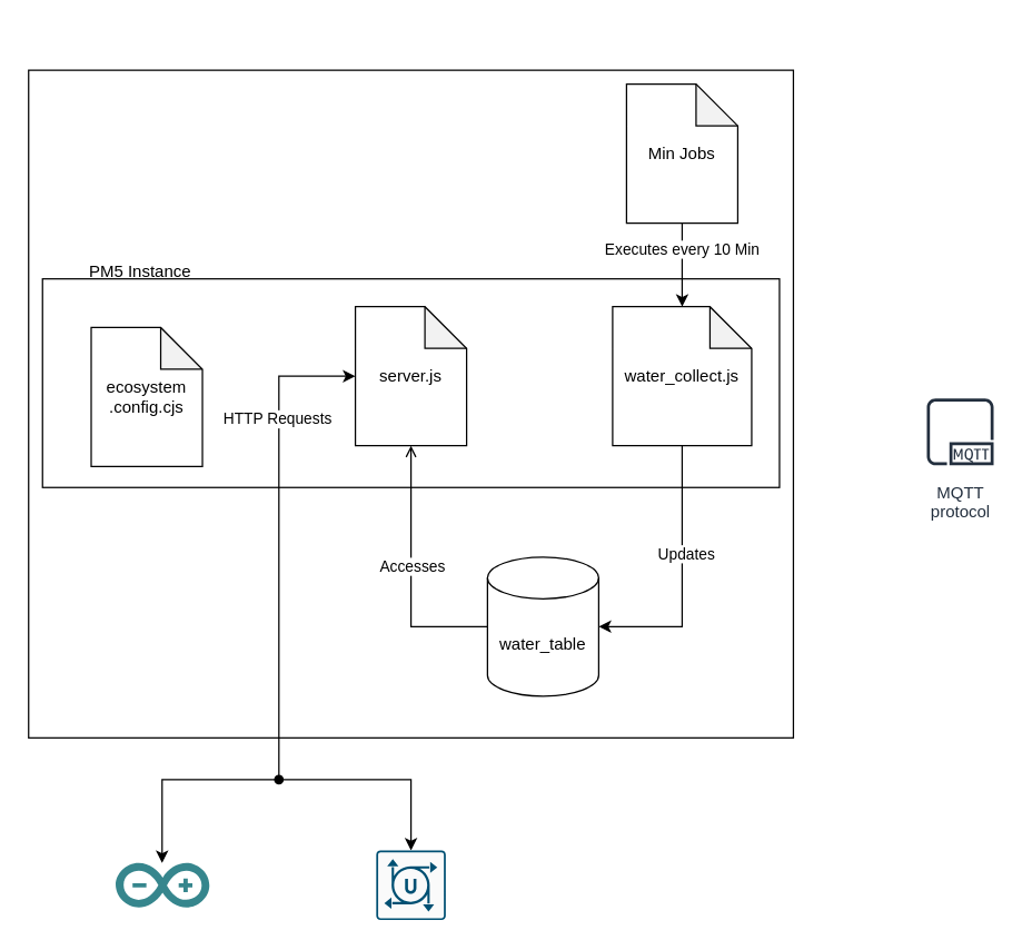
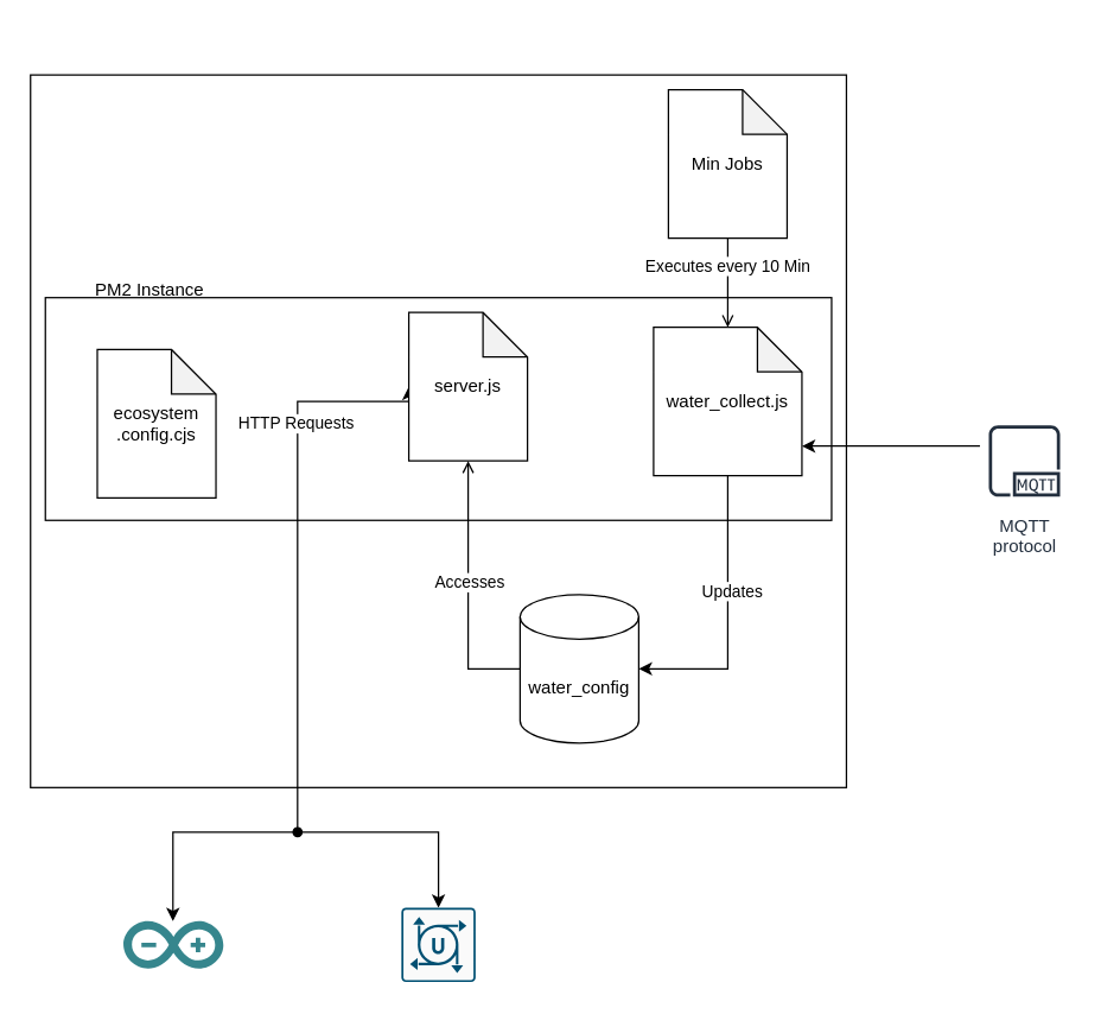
- <mxCell id="13" value="PM5 Instance" style="text;html=1;align=center;verticalAlign=middle;resizable=0;points=[];autosize=1;strokeColor=none;fillColor=none;" vertex="1" parent="1"><mxGeometry x="50" y="180" width="100" height="30" as="geometry" /></mxCell>
+ <mxCell id="13" value="PM2 Instance" style="text;html=1;align=center;verticalAlign=middle;resizable=0;points=[];autosize=1;strokeColor=none;fillColor=none;" vertex="1" parent="1"><mxGeometry x="50" y="180" width="100" height="30" as="geometry" /></mxCell>
- <mxCell id="19" style="edgeStyle=orthogonalEdgeStyle;rounded=0;orthogonalLoop=1;jettySize=auto;html=1;exitX=0.5;exitY=1;exitDx=0;exitDy=0;exitPerimeter=0;entryX=0.5;entryY=0;entryDx=0;entryDy=0;entryPerimeter=0;" edge="1" parent="1" source="18" target="5"><mxGeometry relative="1" as="geometry" /></mxCell>
+ <mxCell id="19" style="edgeStyle=orthogonalEdgeStyle;rounded=0;orthogonalLoop=1;jettySize=auto;html=1;exitX=0.5;exitY=1;exitDx=0;exitDy=0;exitPerimeter=0;entryX=0.5;entryY=0;entryDx=0;entryDy=0;entryPerimeter=0;endArrow=open;" edge="1" parent="1" source="18" target="5"><mxGeometry relative="1" as="geometry" /></mxCell>
- <mxCell id="8" value="server.js" style="shape=note;whiteSpace=wrap;html=1;backgroundOutline=1;darkOpacity=0.05;" vertex="1" parent="1"><mxGeometry x="255" y="220" width="80" height="100" as="geometry" /></mxCell>
+ <mxCell id="8" value="server.js" style="shape=note;whiteSpace=wrap;html=1;backgroundOutline=1;darkOpacity=0.05;" vertex="1" parent="1"><mxGeometry x="275" y="210" width="80" height="100" as="geometry" /></mxCell>
+ <mxCell id="10" value="" style="edgeStyle=elbowEdgeStyle;rounded=0;orthogonalLoop=1;jettySize=auto;html=1;elbow=vertical;" edge="1" parent="1" source="11" target="5"><mxGeometry relative="1" as="geometry" /></mxCell>
- <mxCell id="4" value="water_table" style="shape=cylinder3;whiteSpace=wrap;html=1;boundedLbl=1;backgroundOutline=1;size=15;" vertex="1" parent="1"><mxGeometry x="350" y="400" width="80" height="100" as="geometry" /></mxCell>
+ <mxCell id="4" value="water_config" style="shape=cylinder3;whiteSpace=wrap;html=1;boundedLbl=1;backgroundOutline=1;size=15;" vertex="1" parent="1"><mxGeometry x="350" y="400" width="80" height="100" as="geometry" /></mxCell>
